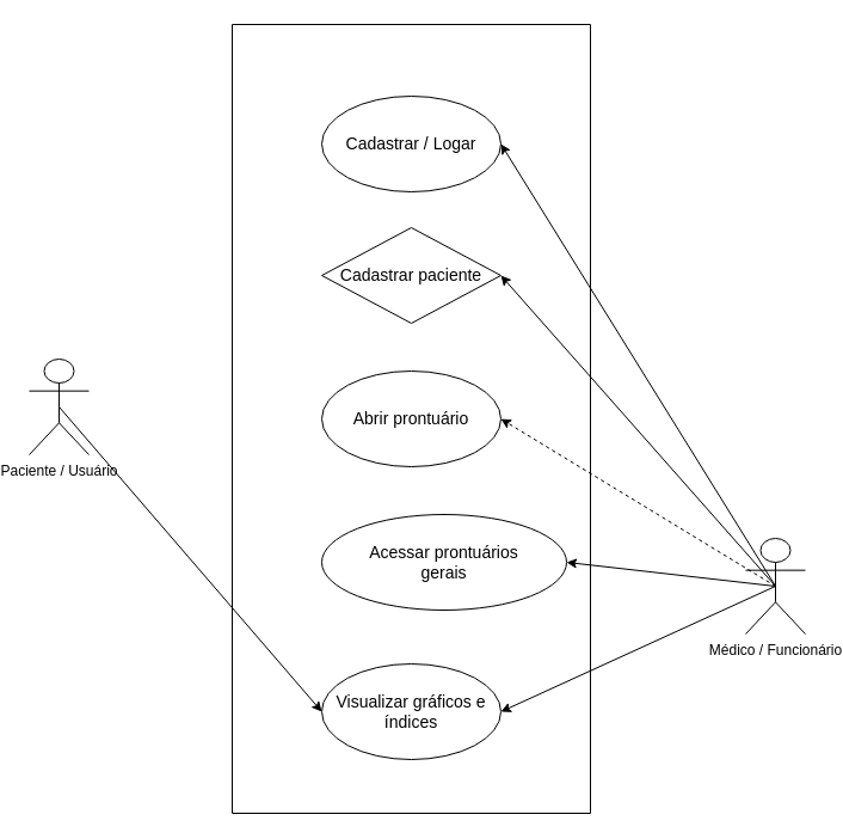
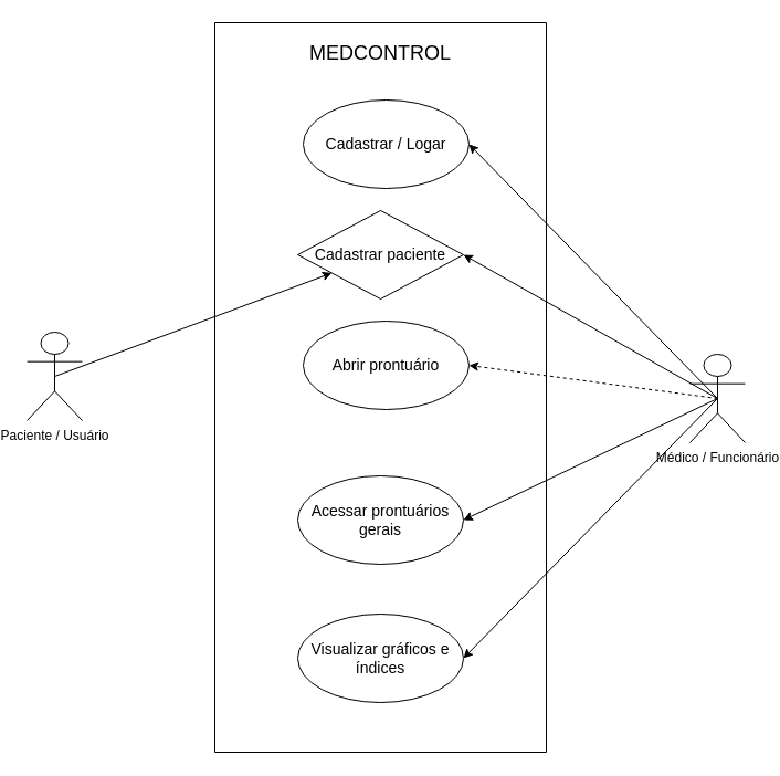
+ <mxCell id="11" value="&lt;font style=&quot;font-size: 18px;&quot;&gt;MEDCONTROL&lt;/font&gt;&lt;div&gt;&lt;br&gt;&lt;/div&gt;" style="text;html=1;align=center;verticalAlign=middle;whiteSpace=wrap;rounded=0;" parent="10" vertex="1"><mxGeometry x="90" y="10" width="120" height="50" as="geometry" /></mxCell>
- <mxCell id="13" value="&lt;font style=&quot;font-size: 14px;&quot;&gt;Cadastrar / Logar&lt;/font&gt;" style="ellipse;whiteSpace=wrap;html=1;" parent="10" vertex="1"><mxGeometry x="75" y="60" width="150" height="80" as="geometry" /></mxCell>
+ <mxCell id="13" value="&lt;font style=&quot;font-size: 14px;&quot;&gt;Cadastrar / Logar&lt;/font&gt;" style="ellipse;whiteSpace=wrap;html=1;" parent="10" vertex="1"><mxGeometry x="80" y="70" width="150" height="80" as="geometry" /></mxCell>
- <mxCell id="12" value="&lt;font style=&quot;font-size: 14px;&quot;&gt;Abrir prontuário&lt;/font&gt;" style="ellipse;whiteSpace=wrap;html=1;" parent="10" vertex="1"><mxGeometry x="75" y="290" width="150" height="80" as="geometry" /></mxCell>
+ <mxCell id="12" value="&lt;font style=&quot;font-size: 14px;&quot;&gt;Abrir prontuário&lt;/font&gt;" style="ellipse;whiteSpace=wrap;html=1;" parent="10" vertex="1"><mxGeometry x="80" y="270" width="150" height="80" as="geometry" /></mxCell>
- <mxCell id="2" style="rounded=0;orthogonalLoop=1;jettySize=auto;html=1;exitX=0.5;exitY=0.5;exitDx=0;exitDy=0;exitPerimeter=0;entryX=0;entryY=0.5;entryDx=0;entryDy=0;" parent="1" source="3" target="16" edge="1"><mxGeometry relative="1" as="geometry"><mxPoint x="180" y="540" as="targetPoint" /></mxGeometry></mxCell>
+ <mxCell id="2" style="rounded=0;orthogonalLoop=1;jettySize=auto;html=1;exitX=0.5;exitY=0.5;exitDx=0;exitDy=0;exitPerimeter=0;" parent="1" source="3" target="15" edge="1"><mxGeometry relative="1" as="geometry"><mxPoint x="180" y="540" as="targetPoint" /></mxGeometry></mxCell>
- <mxCell id="14" value="&lt;font style=&quot;font-size: 14px;&quot;&gt;Acessar prontuários&lt;/font&gt;&lt;div&gt;&lt;font style=&quot;font-size: 14px;&quot;&gt;gerais&lt;/font&gt;&lt;/div&gt;" style="ellipse;whiteSpace=wrap;html=1;" parent="10" vertex="1"><mxGeometry x="75" y="410" width="205" height="80" as="geometry" /></mxCell>
+ <mxCell id="14" value="&lt;font style=&quot;font-size: 14px;&quot;&gt;Acessar prontuários&lt;/font&gt;&lt;div&gt;&lt;font style=&quot;font-size: 14px;&quot;&gt;gerais&lt;/font&gt;&lt;/div&gt;" style="ellipse;whiteSpace=wrap;html=1;" parent="10" vertex="1"><mxGeometry x="75" y="410" width="150" height="80" as="geometry" /></mxCell>
- <mxCell id="9" value="&lt;div&gt;Médico / Funcionário&lt;/div&gt;&lt;div&gt;&lt;br&gt;&lt;/div&gt;" style="shape=umlActor;verticalLabelPosition=bottom;verticalAlign=top;html=1;" parent="1" vertex="1"><mxGeometry x="620" y="450" width="50" height="80" as="geometry" /></mxCell>
+ <mxCell id="9" value="&lt;div&gt;Médico / Funcionário&lt;/div&gt;&lt;div&gt;&lt;br&gt;&lt;/div&gt;" style="shape=umlActor;verticalLabelPosition=bottom;verticalAlign=top;html=1;" parent="1" vertex="1"><mxGeometry x="620" y="320" width="50" height="80" as="geometry" /></mxCell>
